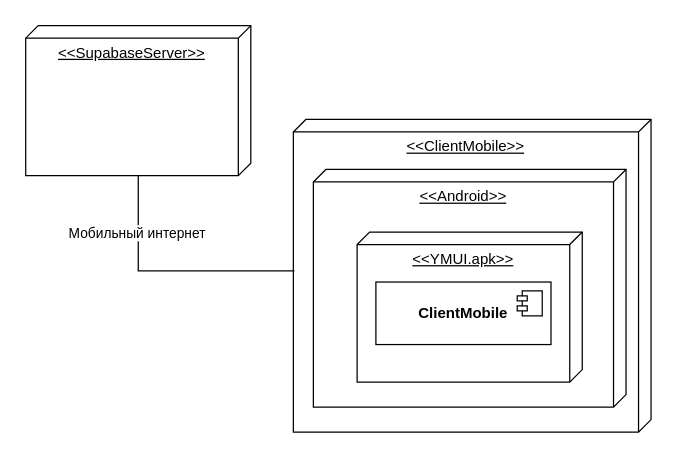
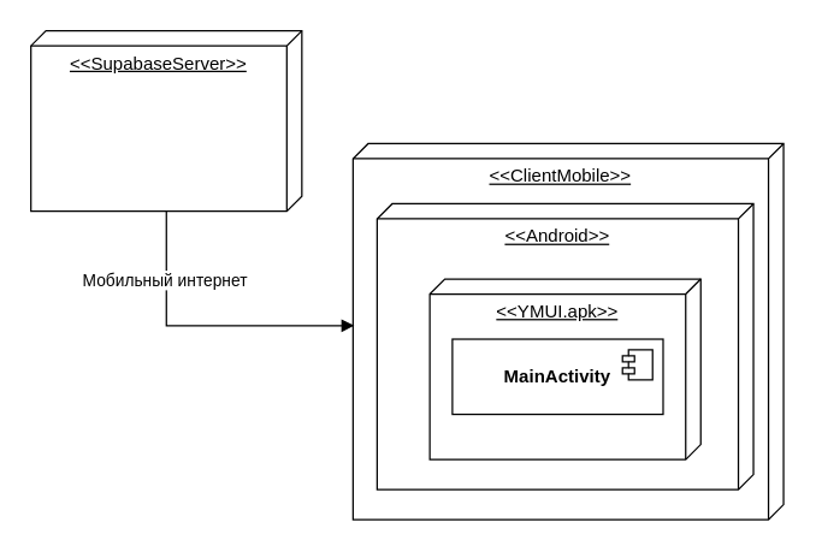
- <mxCell id="3" style="edgeStyle=orthogonalEdgeStyle;rounded=0;orthogonalLoop=1;jettySize=auto;html=1;entryX=0.484;entryY=0.997;entryDx=0;entryDy=0;entryPerimeter=0;endArrow=none;startFill=0;" edge="1" parent="1" source="5" target="2"><mxGeometry relative="1" as="geometry"><mxPoint x="110" y="55" as="targetPoint" /><Array as="points"><mxPoint x="110" y="216" /></Array></mxGeometry></mxCell>
+ <mxCell id="3" style="edgeStyle=orthogonalEdgeStyle;rounded=0;orthogonalLoop=1;jettySize=auto;html=1;entryX=0.484;entryY=0.997;entryDx=0;entryDy=0;entryPerimeter=0;endArrow=block;startFill=0;" edge="1" parent="1" source="5" target="2"><mxGeometry relative="1" as="geometry"><mxPoint x="110" y="55" as="targetPoint" /><Array as="points"><mxPoint x="110" y="216" /></Array></mxGeometry></mxCell>
- <mxCell id="8" value="&lt;b&gt;ClientMobile&lt;/b&gt;" style="html=1;dropTarget=0;whiteSpace=wrap;" vertex="1" parent="1"><mxGeometry x="300" y="225" width="140" height="50" as="geometry" /></mxCell>
+ <mxCell id="8" value="&lt;b&gt;MainActivity&lt;/b&gt;" style="html=1;dropTarget=0;whiteSpace=wrap;" vertex="1" parent="1"><mxGeometry x="300" y="225" width="140" height="50" as="geometry" /></mxCell>
